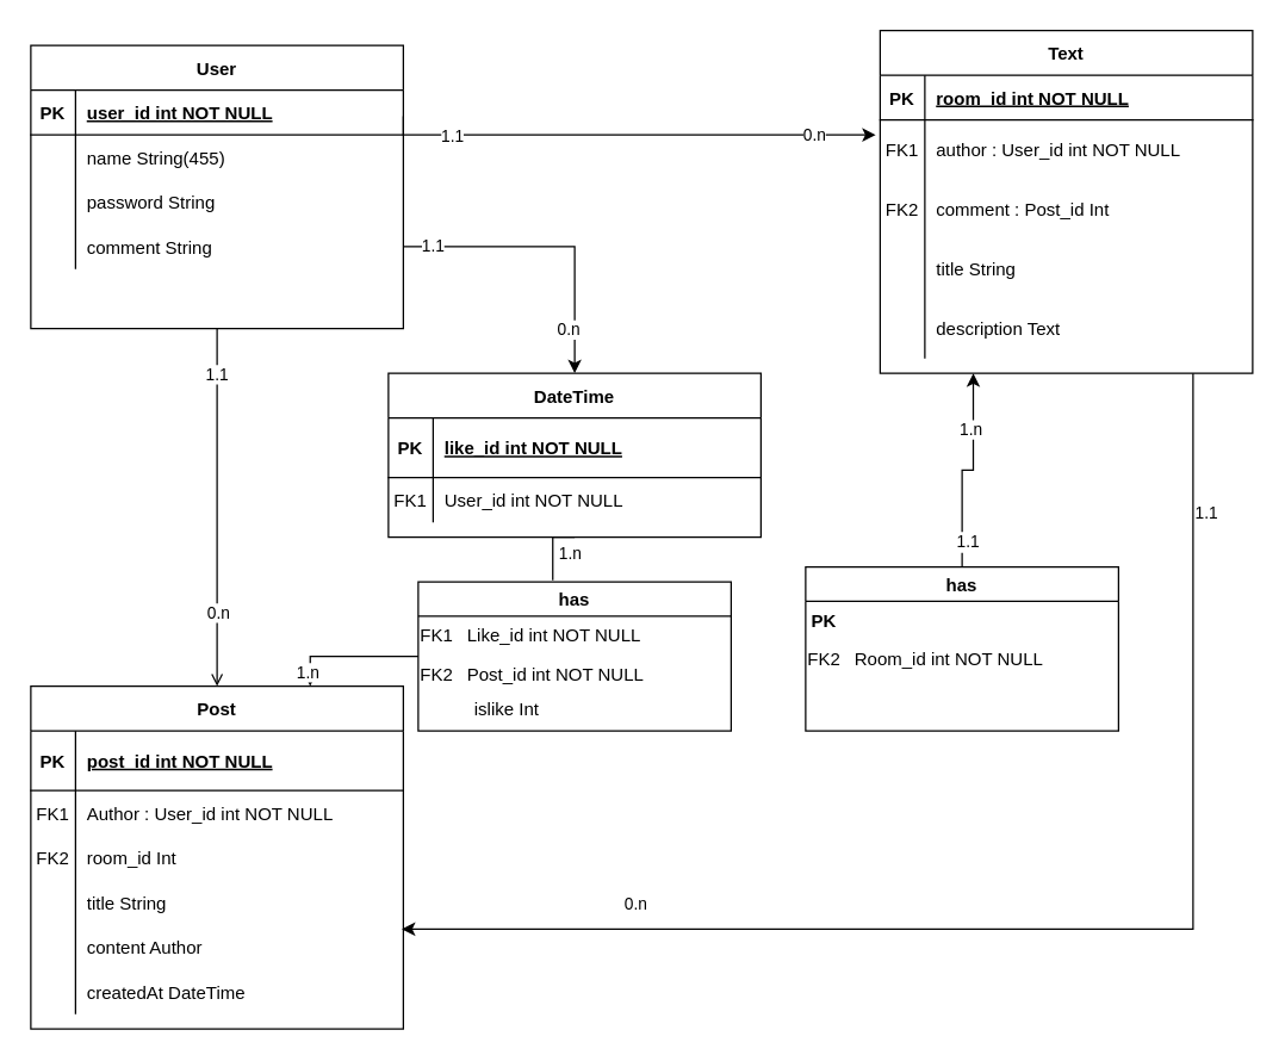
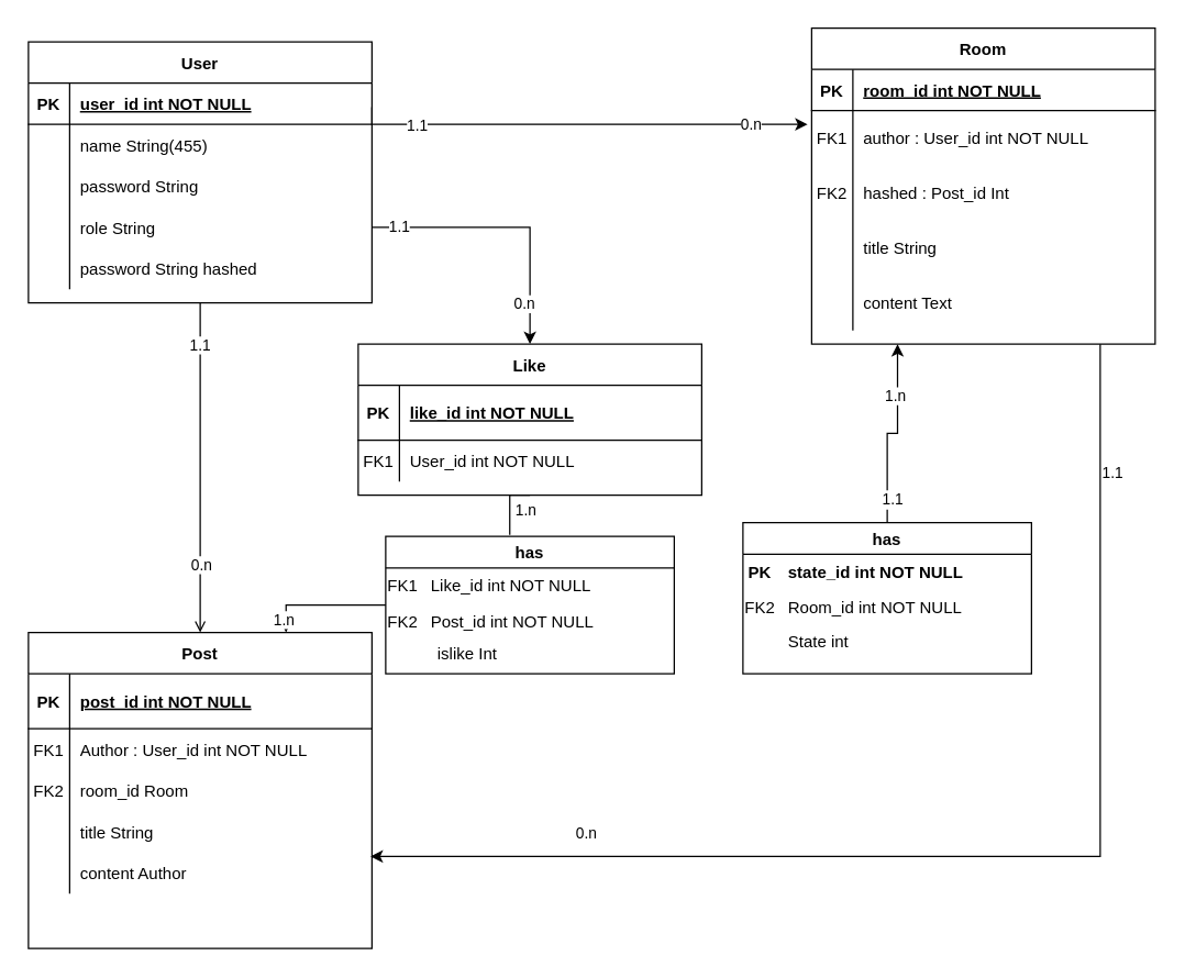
- <mxCell id="24" value="Text" style="shape=table;startSize=30;container=1;collapsible=1;childLayout=tableLayout;fixedRows=1;rowLines=0;fontStyle=1;align=center;resizeLast=1;" parent="1" vertex="1"><mxGeometry x="590" y="20" width="250" height="230" as="geometry" /></mxCell>
+ <mxCell id="24" value="Room" style="shape=table;startSize=30;container=1;collapsible=1;childLayout=tableLayout;fixedRows=1;rowLines=0;fontStyle=1;align=center;resizeLast=1;" parent="1" vertex="1"><mxGeometry x="590" y="20" width="250" height="230" as="geometry" /></mxCell>
- <mxCell id="33" value="comment : Post_id Int" style="shape=partialRectangle;overflow=hidden;connectable=0;fillColor=none;top=0;left=0;bottom=0;right=0;align=left;spacingLeft=6;verticalAlign=middle;" parent="31" vertex="1"><mxGeometry x="30" width="220" height="40" as="geometry" /></mxCell>
+ <mxCell id="33" value="hashed : Post_id Int" style="shape=partialRectangle;overflow=hidden;connectable=0;fillColor=none;top=0;left=0;bottom=0;right=0;align=left;spacingLeft=6;verticalAlign=middle;" parent="31" vertex="1"><mxGeometry x="30" width="220" height="40" as="geometry" /></mxCell>
- <mxCell id="58" value="comment String" style="shape=partialRectangle;overflow=hidden;connectable=0;fillColor=none;top=0;left=0;bottom=0;right=0;align=left;spacingLeft=6;" parent="56" vertex="1"><mxGeometry x="30" width="220" height="30" as="geometry" /></mxCell>
+ <mxCell id="58" value="role String" style="shape=partialRectangle;overflow=hidden;connectable=0;fillColor=none;top=0;left=0;bottom=0;right=0;align=left;spacingLeft=6;" parent="56" vertex="1"><mxGeometry x="30" width="220" height="30" as="geometry" /></mxCell>
+ <mxCell id="61" value="password String hashed" style="shape=partialRectangle;overflow=hidden;connectable=0;fillColor=none;top=0;left=0;bottom=0;right=0;align=left;spacingLeft=6;" parent="59" vertex="1"><mxGeometry x="30" width="220" height="30" as="geometry" /></mxCell>
- <mxCell id="39" value="description Text" style="shape=partialRectangle;overflow=hidden;connectable=0;fillColor=none;top=0;left=0;bottom=0;right=0;align=left;spacingLeft=6;verticalAlign=middle;" parent="37" vertex="1"><mxGeometry x="30" width="220" height="40" as="geometry" /></mxCell>
+ <mxCell id="39" value="content Text" style="shape=partialRectangle;overflow=hidden;connectable=0;fillColor=none;top=0;left=0;bottom=0;right=0;align=left;spacingLeft=6;verticalAlign=middle;" parent="37" vertex="1"><mxGeometry x="30" width="220" height="40" as="geometry" /></mxCell>
- <mxCell id="64" value="DateTime" style="shape=table;startSize=30;container=1;collapsible=1;childLayout=tableLayout;fixedRows=1;rowLines=0;fontStyle=1;align=center;resizeLast=1;" parent="1" vertex="1"><mxGeometry x="260" y="250" width="250" height="110" as="geometry" /></mxCell>
+ <mxCell id="64" value="Like" style="shape=table;startSize=30;container=1;collapsible=1;childLayout=tableLayout;fixedRows=1;rowLines=0;fontStyle=1;align=center;resizeLast=1;" parent="1" vertex="1"><mxGeometry x="260" y="250" width="250" height="110" as="geometry" /></mxCell>
+ <mxCell id="91" value="state_id int NOT NULL" style="shape=partialRectangle;overflow=hidden;connectable=0;fillColor=none;top=0;left=0;bottom=0;right=0;align=left;spacingLeft=6;fontStyle=1" parent="89" vertex="1"><mxGeometry x="25.2" width="184.8" height="25" as="geometry" /></mxCell>
+ <mxCell id="97" value="State int" style="shape=partialRectangle;overflow=hidden;connectable=0;fillColor=none;top=0;left=0;bottom=0;right=0;align=left;spacingLeft=6;" parent="95" vertex="1"><mxGeometry x="25.2" width="184.8" height="25" as="geometry" /></mxCell>
- <mxCell id="11" value="room_id Int" style="shape=partialRectangle;overflow=hidden;connectable=0;fillColor=none;top=0;left=0;bottom=0;right=0;align=left;spacingLeft=6;" parent="9" vertex="1"><mxGeometry x="30" width="220" height="30" as="geometry" /></mxCell>
+ <mxCell id="11" value="room_id Room" style="shape=partialRectangle;overflow=hidden;connectable=0;fillColor=none;top=0;left=0;bottom=0;right=0;align=left;spacingLeft=6;" parent="9" vertex="1"><mxGeometry x="30" width="220" height="30" as="geometry" /></mxCell>
- <mxCell id="20" value="createdAt DateTime" style="shape=partialRectangle;overflow=hidden;connectable=0;fillColor=none;top=0;left=0;bottom=0;right=0;align=left;spacingLeft=6;" parent="18" vertex="1"><mxGeometry x="30" width="220" height="30" as="geometry" /></mxCell>
